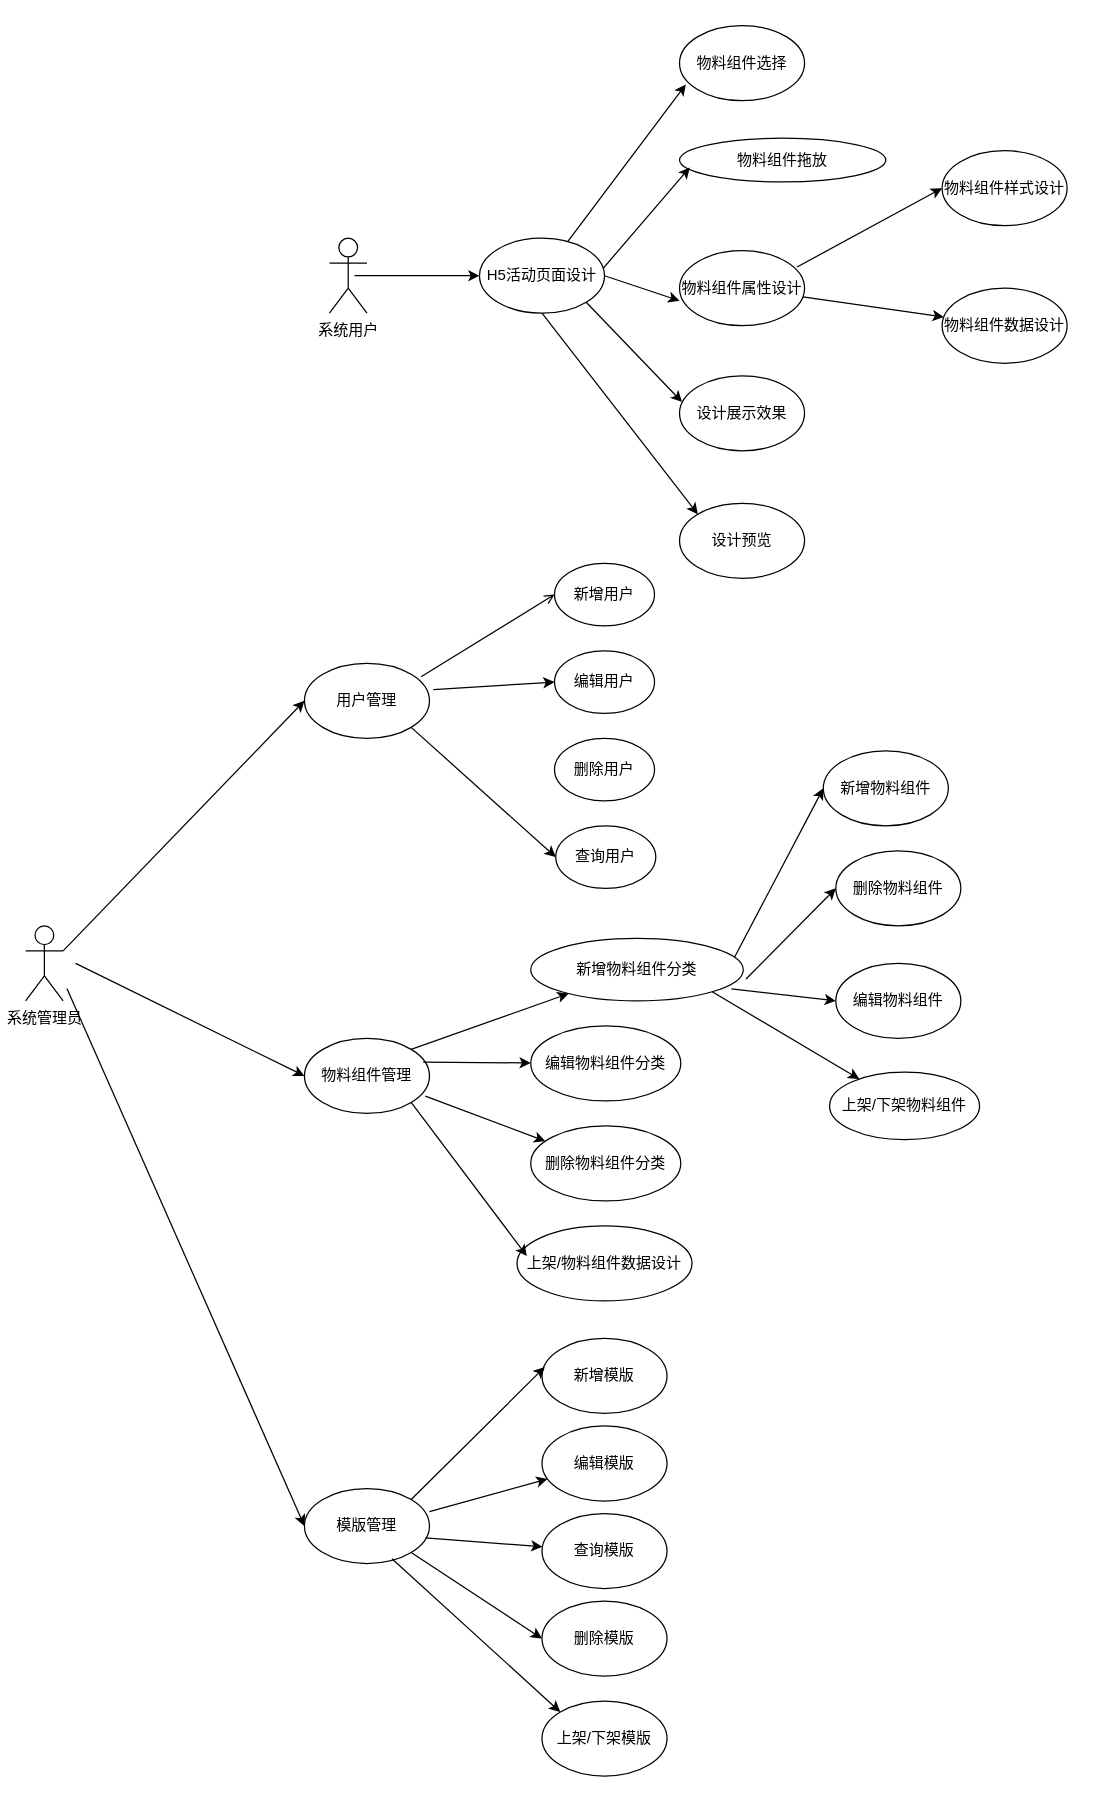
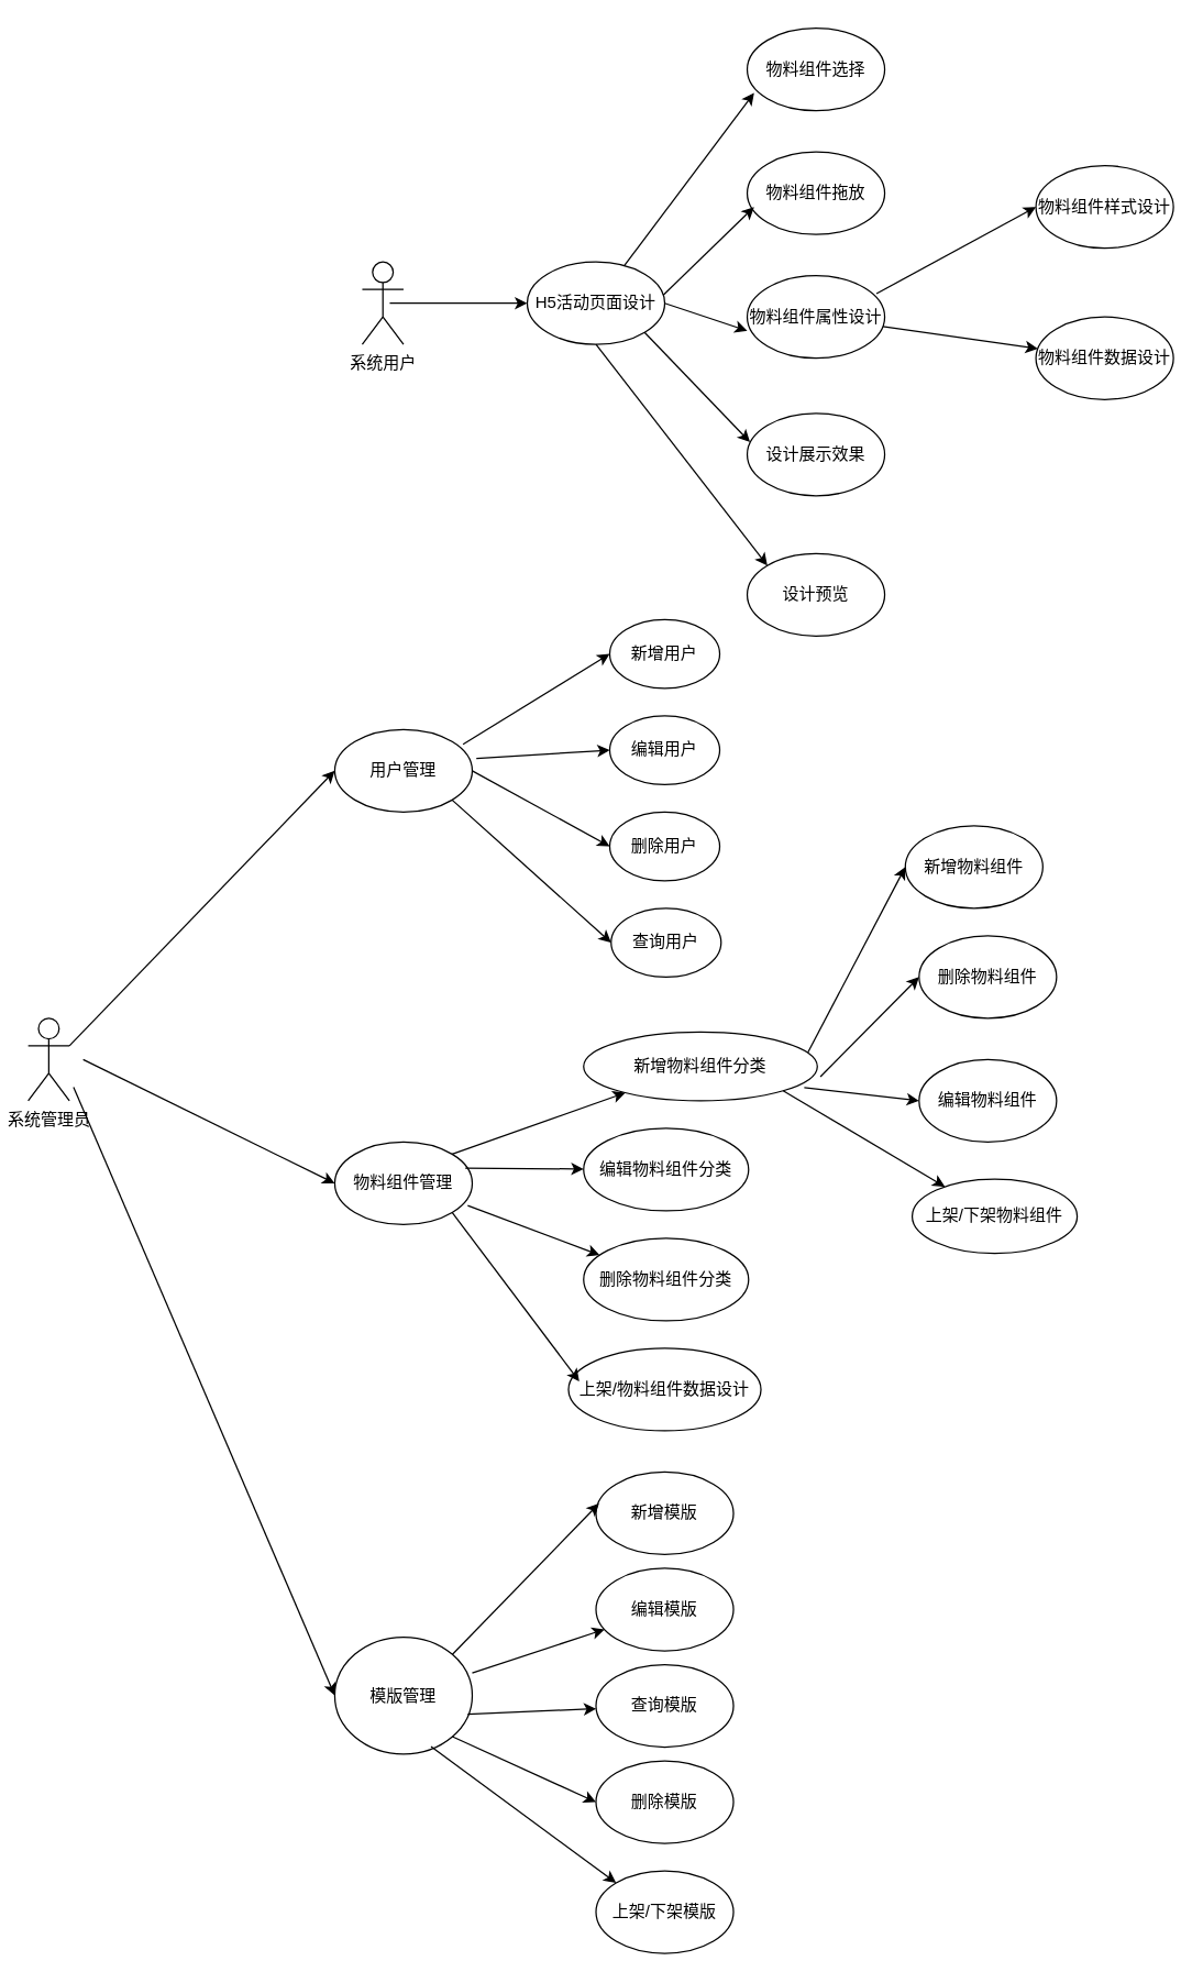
- <mxCell id="6" value="物料组件拖放" style="ellipse;whiteSpace=wrap;html=1;" vertex="1" parent="1"><mxGeometry x="543" y="110" width="165" height="35" as="geometry" /></mxCell>
+ <mxCell id="6" value="物料组件拖放" style="ellipse;whiteSpace=wrap;html=1;" vertex="1" parent="1"><mxGeometry x="543" y="110" width="100" height="60" as="geometry" /></mxCell>
- <mxCell id="47" value="" style="endArrow=open;html=1;rounded=0;exitX=0.933;exitY=0.178;exitDx=0;exitDy=0;exitPerimeter=0;entryX=0;entryY=0.5;entryDx=0;entryDy=0;" edge="1" parent="1" source="20" target="23"><mxGeometry width="50" height="50" relative="1" as="geometry"><mxPoint x="373" y="680" as="sourcePoint" /><mxPoint x="423" y="630" as="targetPoint" /></mxGeometry></mxCell>
+ <mxCell id="47" value="" style="endArrow=classic;html=1;rounded=0;exitX=0.933;exitY=0.178;exitDx=0;exitDy=0;exitPerimeter=0;entryX=0;entryY=0.5;entryDx=0;entryDy=0;" edge="1" parent="1" source="20" target="23"><mxGeometry width="50" height="50" relative="1" as="geometry"><mxPoint x="373" y="680" as="sourcePoint" /><mxPoint x="423" y="630" as="targetPoint" /></mxGeometry></mxCell>
+ <mxCell id="49" value="" style="endArrow=classic;html=1;rounded=0;exitX=1;exitY=0.5;exitDx=0;exitDy=0;entryX=0;entryY=0.5;entryDx=0;entryDy=0;" edge="1" parent="1" source="20" target="25"><mxGeometry width="50" height="50" relative="1" as="geometry"><mxPoint x="356" y="561" as="sourcePoint" /><mxPoint x="463" y="495" as="targetPoint" /></mxGeometry></mxCell>
- <mxCell id="22" value="模版管理" style="ellipse;whiteSpace=wrap;html=1;" vertex="1" parent="1"><mxGeometry x="243" y="1190" width="100" height="60" as="geometry" /></mxCell>
+ <mxCell id="22" value="模版管理" style="ellipse;whiteSpace=wrap;html=1;" vertex="1" parent="1"><mxGeometry x="243" y="1190" width="100" height="85" as="geometry" /></mxCell>
